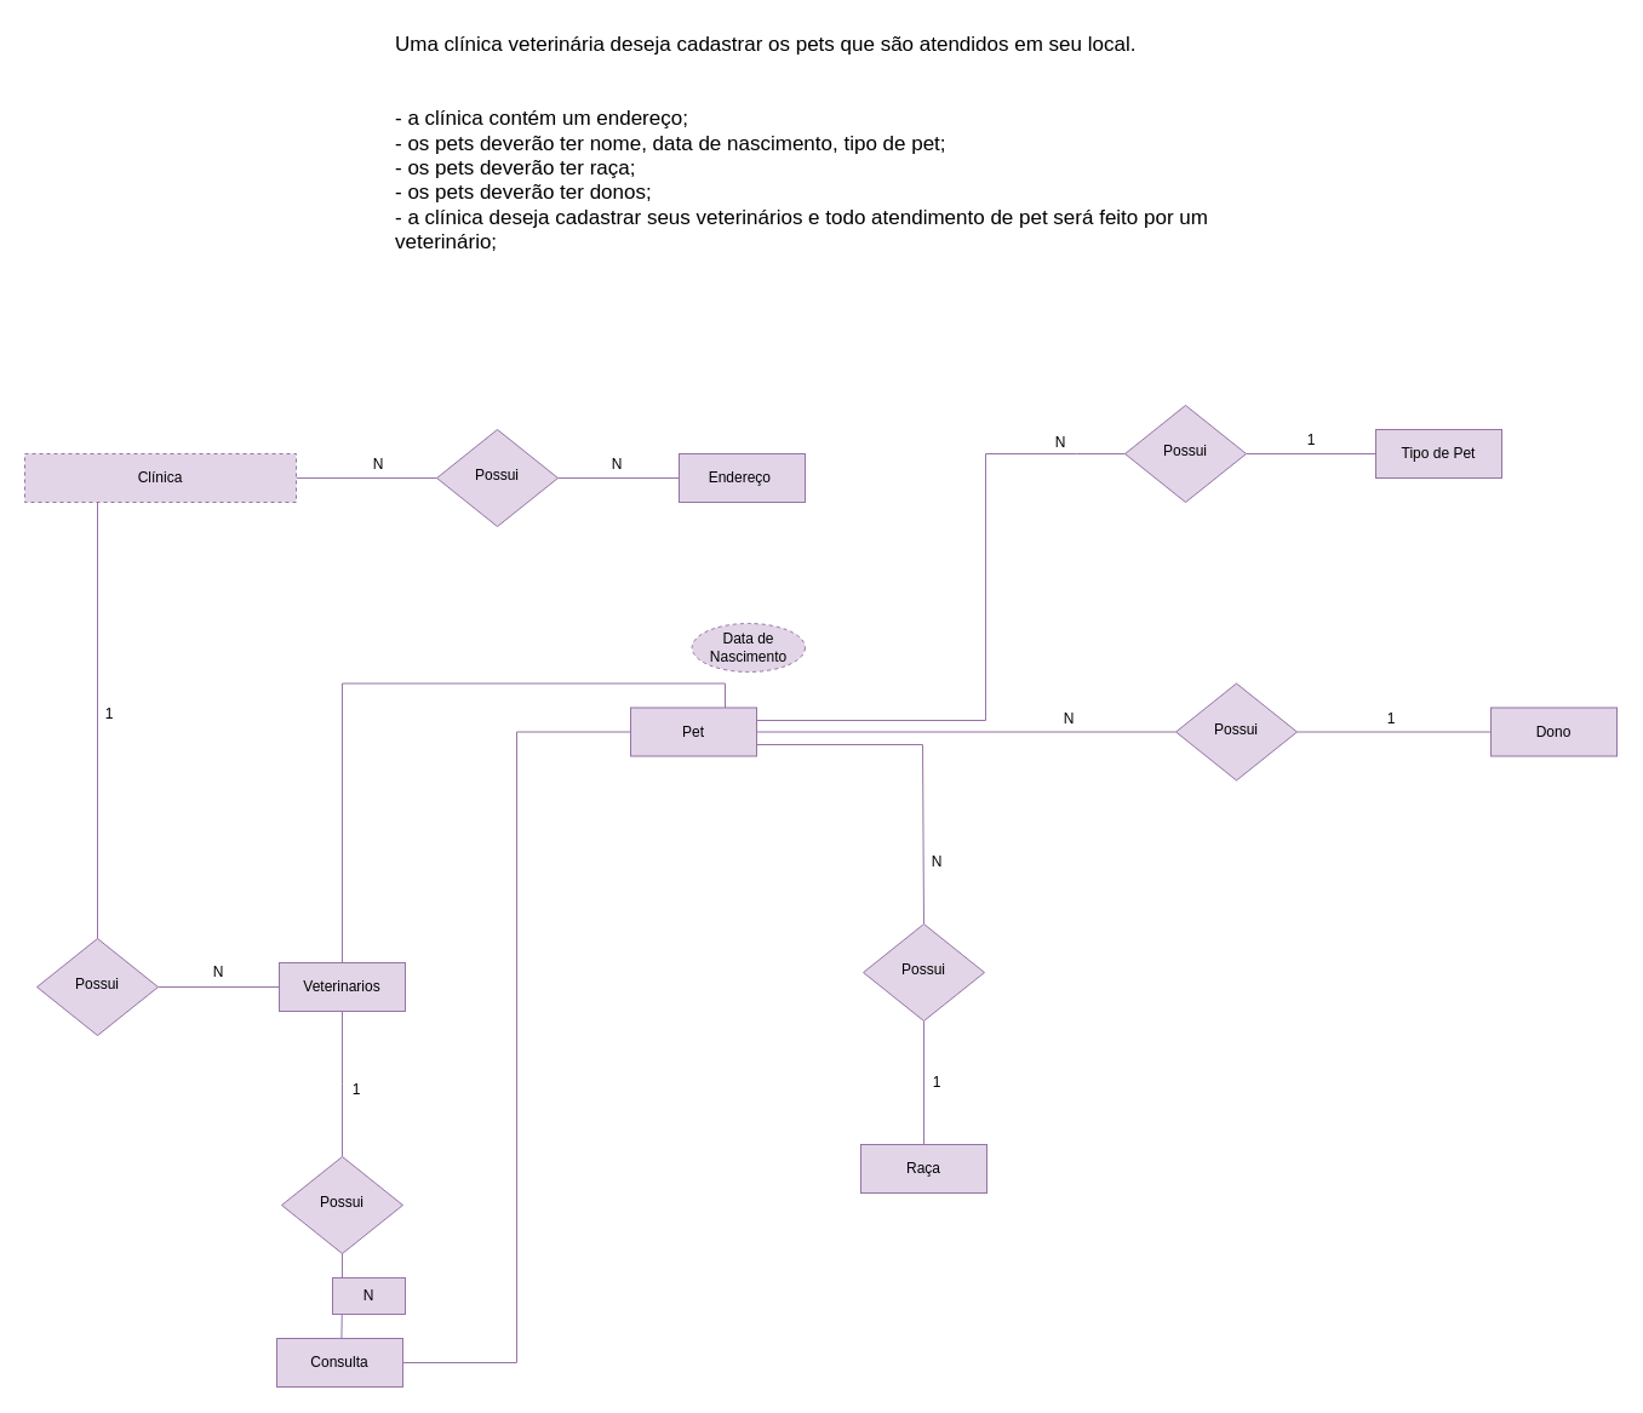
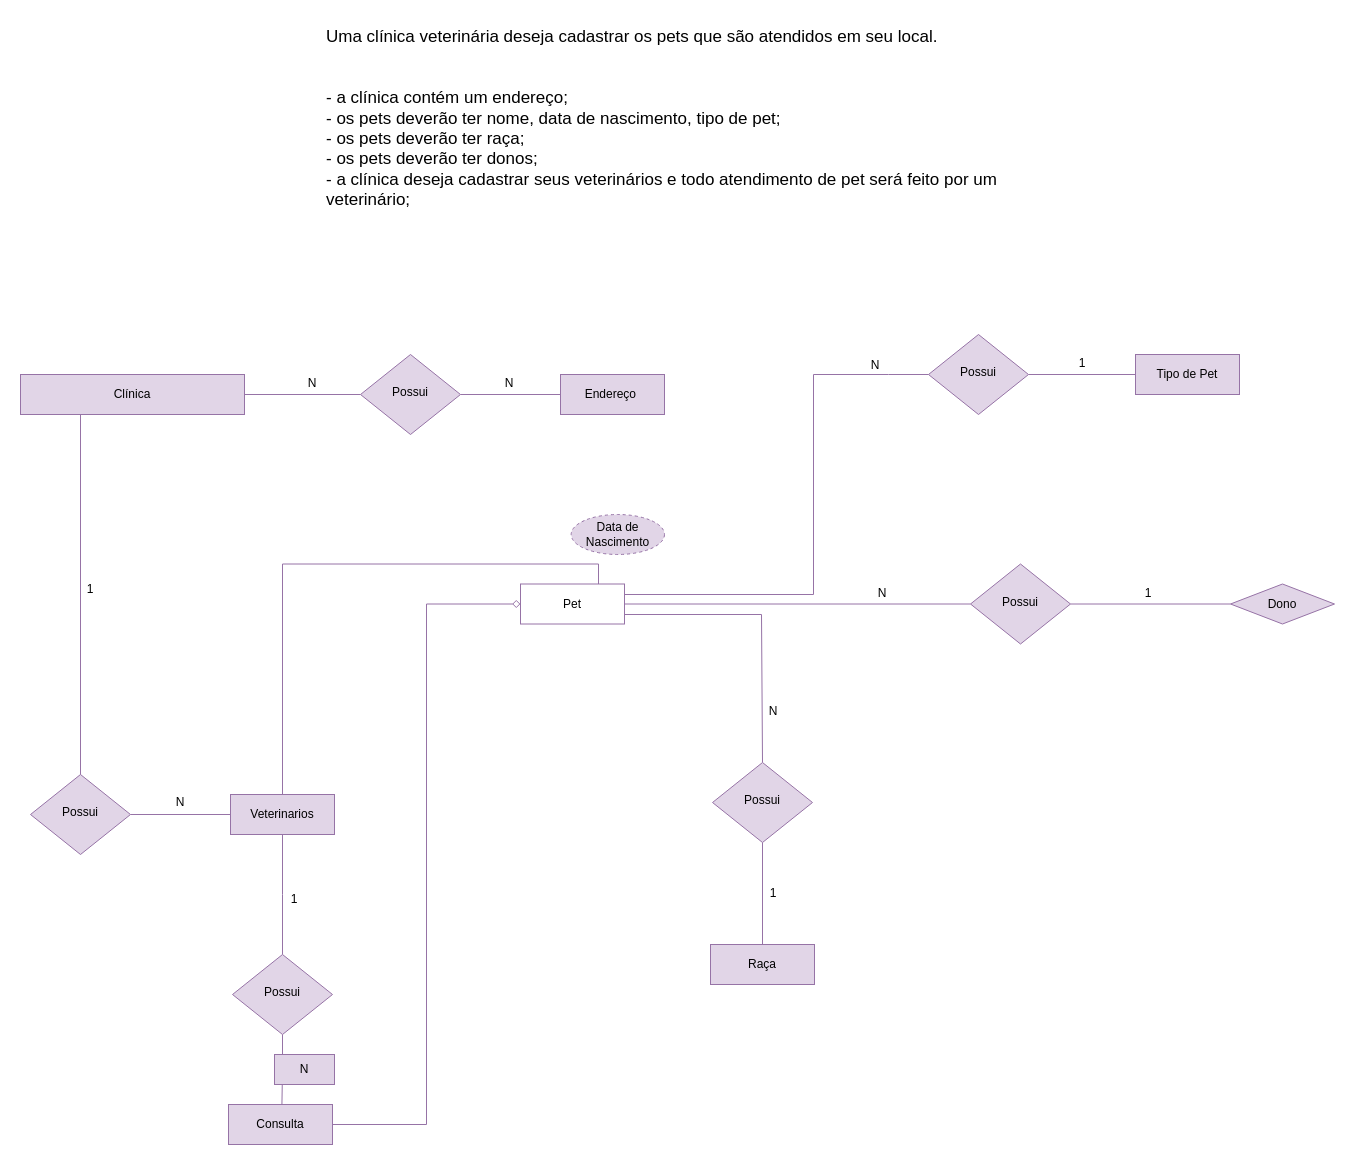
- <mxCell id="4" value="Clínica" style="rounded=0;whiteSpace=wrap;html=1;fontSize=12;glass=0;strokeWidth=1;shadow=0;fillColor=#e1d5e7;strokeColor=#9673a6;dashed=1;" vertex="1" parent="1"><mxGeometry x="20" y="374" width="224" height="40" as="geometry" /></mxCell>
+ <mxCell id="4" value="Clínica" style="rounded=0;whiteSpace=wrap;html=1;fontSize=12;glass=0;strokeWidth=1;shadow=0;fillColor=#e1d5e7;strokeColor=#9673a6;" vertex="1" parent="1"><mxGeometry x="20" y="374" width="224" height="40" as="geometry" /></mxCell>
- <mxCell id="24" style="edgeStyle=orthogonalEdgeStyle;rounded=0;orthogonalLoop=1;jettySize=auto;html=1;exitX=1;exitY=0.5;exitDx=0;exitDy=0;entryX=0;entryY=0.5;entryDx=0;entryDy=0;endArrow=none;endFill=0;fillColor=#e1d5e7;strokeColor=#9673a6;" edge="1" parent="1" source="25" target="9"><mxGeometry relative="1" as="geometry" /></mxCell>
+ <mxCell id="24" style="edgeStyle=orthogonalEdgeStyle;rounded=0;orthogonalLoop=1;jettySize=auto;html=1;exitX=1;exitY=0.5;exitDx=0;exitDy=0;entryX=0;entryY=0.5;entryDx=0;entryDy=0;endArrow=diamond;endFill=0;fillColor=#e1d5e7;strokeColor=#9673a6;" edge="1" parent="1" source="25" target="9"><mxGeometry relative="1" as="geometry" /></mxCell>
- <mxCell id="9" value="Pet" style="rounded=0;whiteSpace=wrap;html=1;fontSize=12;glass=0;strokeWidth=1;shadow=0;fillColor=#e1d5e7;strokeColor=#9673a6;" vertex="1" parent="1"><mxGeometry x="520" y="583.5" width="104" height="40" as="geometry" /></mxCell>
+ <mxCell id="9" value="Pet" style="rounded=0;whiteSpace=wrap;html=1;fontSize=12;glass=0;strokeWidth=1;shadow=0;fillColor=#ffffff;strokeColor=#9673a6;" vertex="1" parent="1"><mxGeometry x="520" y="583.5" width="104" height="40" as="geometry" /></mxCell>
- <mxCell id="20" value="Dono" style="rounded=0;whiteSpace=wrap;html=1;fontSize=12;glass=0;strokeWidth=1;shadow=0;fillColor=#e1d5e7;strokeColor=#9673a6;" vertex="1" parent="1"><mxGeometry x="1230" y="583.5" width="104" height="40" as="geometry" /></mxCell>
+ <mxCell id="20" value="Dono" style="rhombus;whiteSpace=wrap;html=1;fontSize=12;glass=0;strokeWidth=1;shadow=0;fillColor=#e1d5e7;strokeColor=#9673a6;" vertex="1" parent="1"><mxGeometry x="1230" y="583.5" width="104" height="40" as="geometry" /></mxCell>
